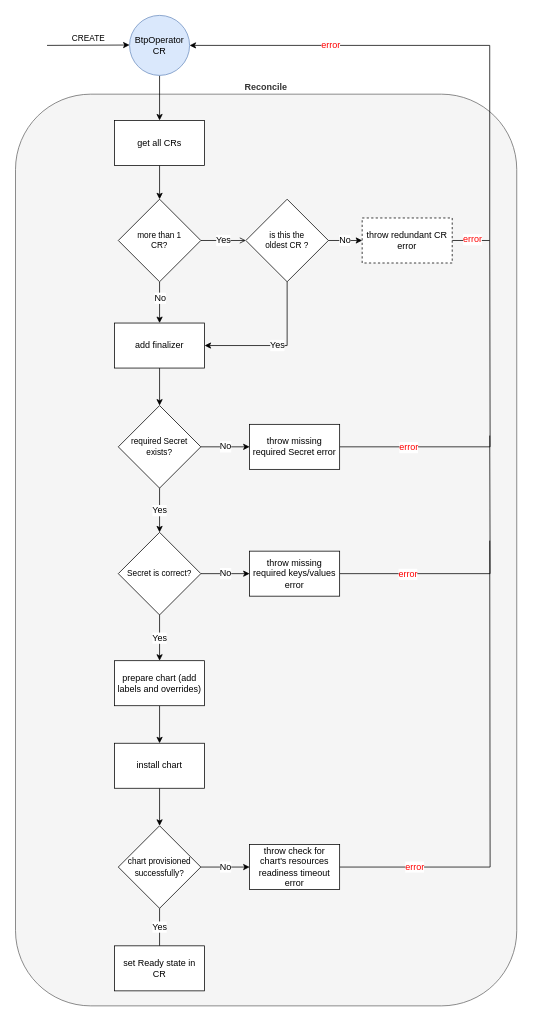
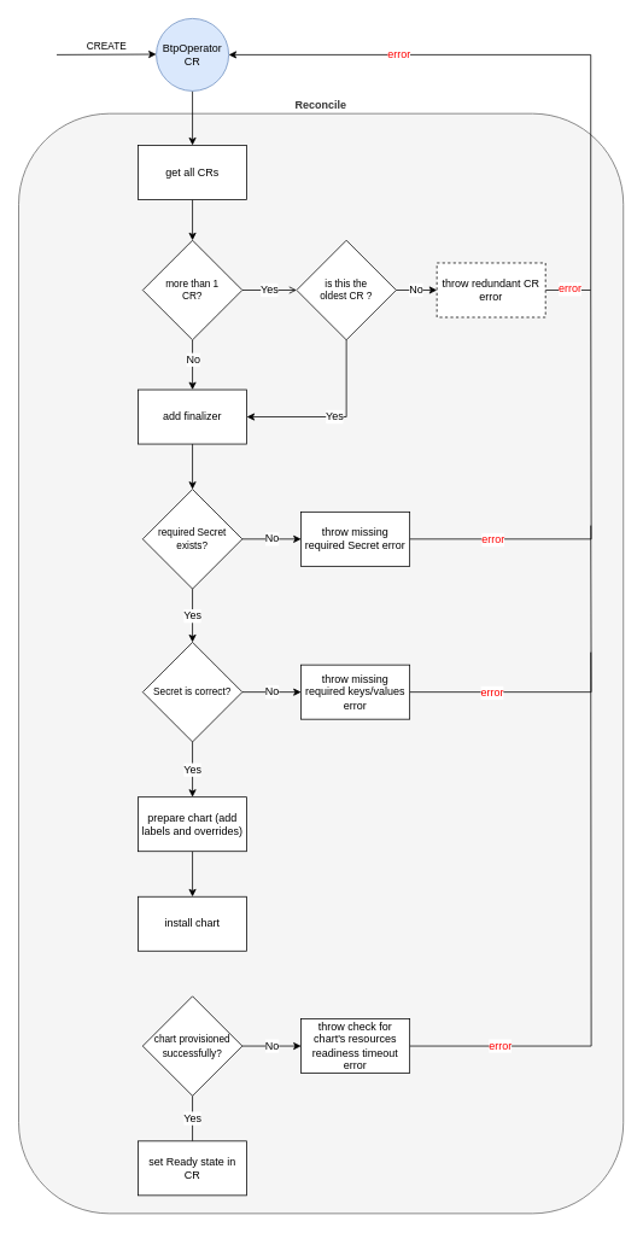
- <mxCell id="36" value="" style="edgeStyle=orthogonalEdgeStyle;rounded=0;orthogonalLoop=1;jettySize=auto;html=1;fontSize=12;fontColor=#000000;endArrow=classic;endFill=1;" parent="1" source="37" target="40" edge="1"><mxGeometry relative="1" as="geometry" /></mxCell>
